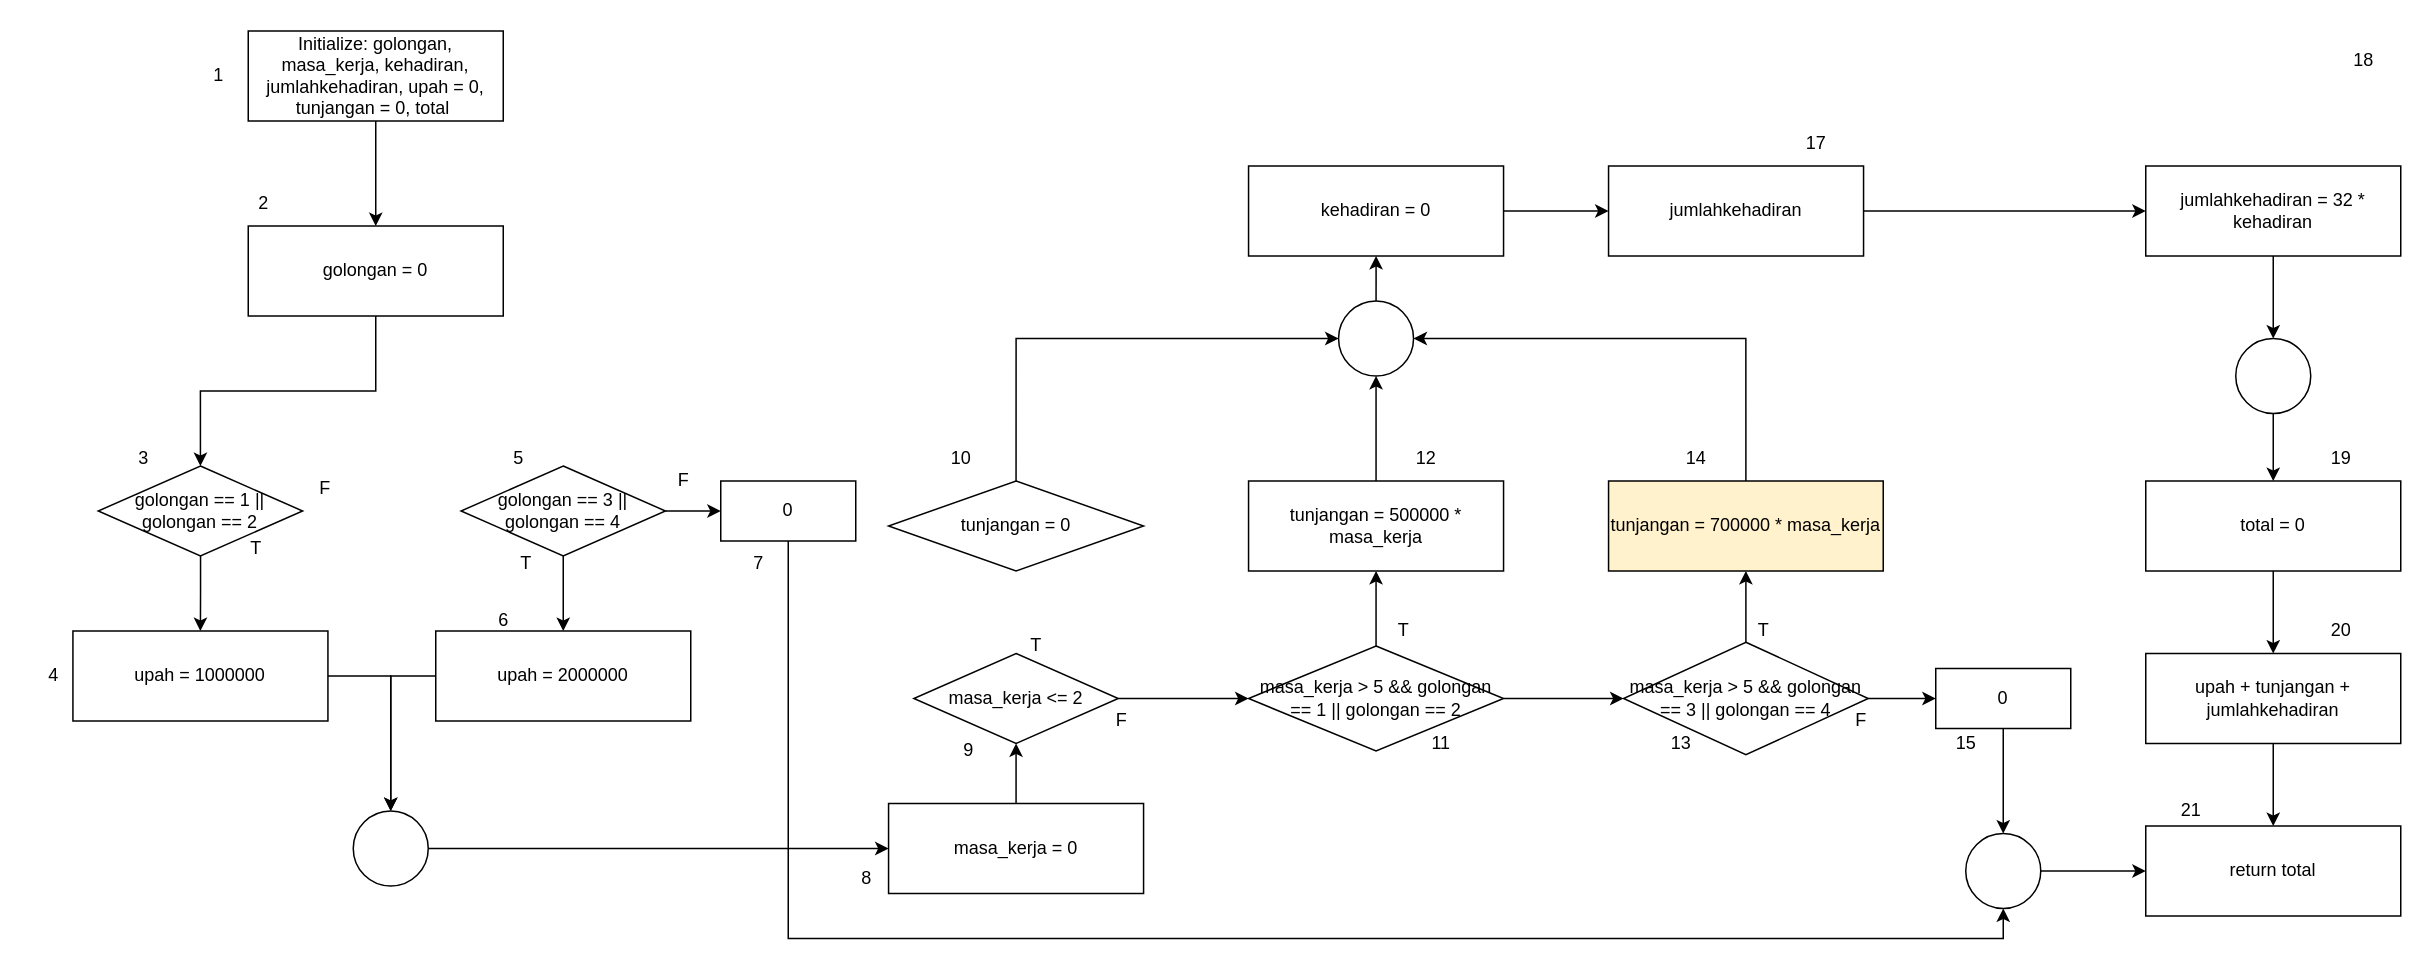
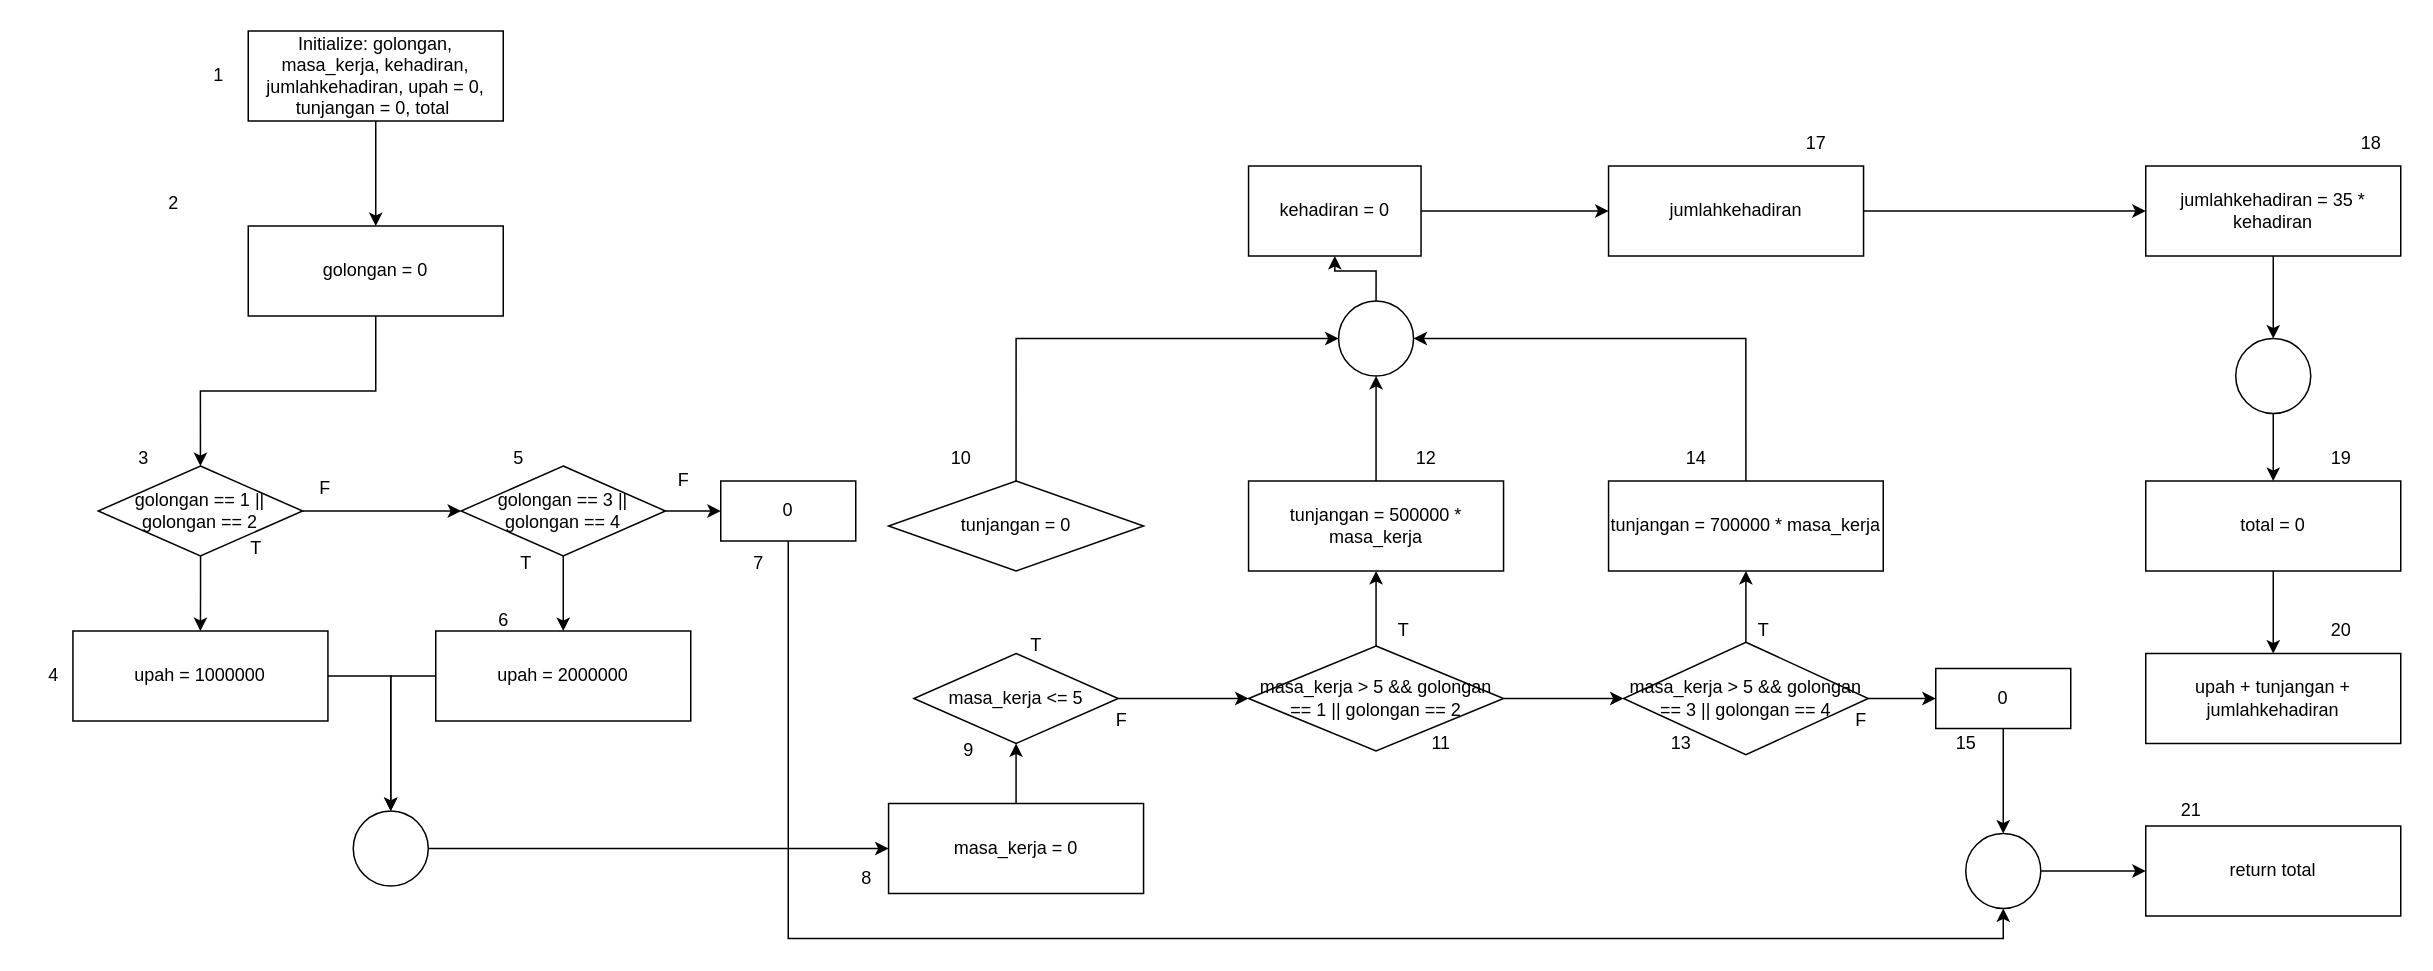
- <mxCell id="80" value="18" style="text;html=1;align=center;verticalAlign=middle;resizable=0;points=[];autosize=1;strokeColor=none;fillColor=none;" vertex="1" parent="1"><mxGeometry x="1555" y="25" width="40" height="30" as="geometry" /></mxCell>
+ <mxCell id="80" value="18" style="text;html=1;align=center;verticalAlign=middle;resizable=0;points=[];autosize=1;strokeColor=none;fillColor=none;" vertex="1" parent="1"><mxGeometry x="1560" y="80" width="40" height="30" as="geometry" /></mxCell>
- <mxCell id="55" value="2" style="text;html=1;align=center;verticalAlign=middle;resizable=0;points=[];autosize=1;strokeColor=none;fillColor=none;" vertex="1" parent="1"><mxGeometry x="160" y="120" width="30" height="30" as="geometry" /></mxCell>
+ <mxCell id="55" value="2" style="text;html=1;align=center;verticalAlign=middle;resizable=0;points=[];autosize=1;strokeColor=none;fillColor=none;" vertex="1" parent="1"><mxGeometry x="100" y="120" width="30" height="30" as="geometry" /></mxCell>
- <mxCell id="45" value="kehadiran = 0" style="rounded=0;whiteSpace=wrap;html=1;" parent="1" vertex="1"><mxGeometry x="831.87" y="110" width="170" height="60" as="geometry" /></mxCell>
+ <mxCell id="45" value="kehadiran = 0" style="rounded=0;whiteSpace=wrap;html=1;" parent="1" vertex="1"><mxGeometry x="831.87" y="110" width="115" height="60" as="geometry" /></mxCell>
- <mxCell id="43" value="jumlahkehadiran = 32 * kehadiran" style="rounded=0;whiteSpace=wrap;html=1;" parent="1" vertex="1"><mxGeometry x="1430" y="110" width="170" height="60" as="geometry" /></mxCell>
+ <mxCell id="43" value="jumlahkehadiran = 35 * kehadiran" style="rounded=0;whiteSpace=wrap;html=1;" parent="1" vertex="1"><mxGeometry x="1430" y="110" width="170" height="60" as="geometry" /></mxCell>
+ <mxCell id="5" style="edgeStyle=orthogonalEdgeStyle;rounded=0;orthogonalLoop=1;jettySize=auto;html=1;entryX=0;entryY=0.5;entryDx=0;entryDy=0;" parent="1" source="6" target="15" edge="1"><mxGeometry relative="1" as="geometry" /></mxCell>
- <mxCell id="39" value="tunjangan = 700000 * masa_kerja" style="rounded=0;whiteSpace=wrap;html=1;fillColor=#fff2cc;" parent="1" vertex="1"><mxGeometry x="1071.87" y="320" width="183.12" height="60" as="geometry" /></mxCell>
+ <mxCell id="39" value="tunjangan = 700000 * masa_kerja" style="rounded=0;whiteSpace=wrap;html=1;" parent="1" vertex="1"><mxGeometry x="1071.87" y="320" width="183.12" height="60" as="geometry" /></mxCell>
- <mxCell id="27" value="masa_kerja &amp;lt;= 2" style="rhombus;whiteSpace=wrap;html=1;" parent="1" vertex="1"><mxGeometry x="608.75" y="435" width="136.25" height="60" as="geometry" /></mxCell>
+ <mxCell id="27" value="masa_kerja &amp;lt;= 5" style="rhombus;whiteSpace=wrap;html=1;" parent="1" vertex="1"><mxGeometry x="608.75" y="435" width="136.25" height="60" as="geometry" /></mxCell>
- <mxCell id="48" style="edgeStyle=orthogonalEdgeStyle;rounded=0;orthogonalLoop=1;jettySize=auto;html=1;" edge="1" parent="1" source="49" target="52"><mxGeometry relative="1" as="geometry" /></mxCell>
